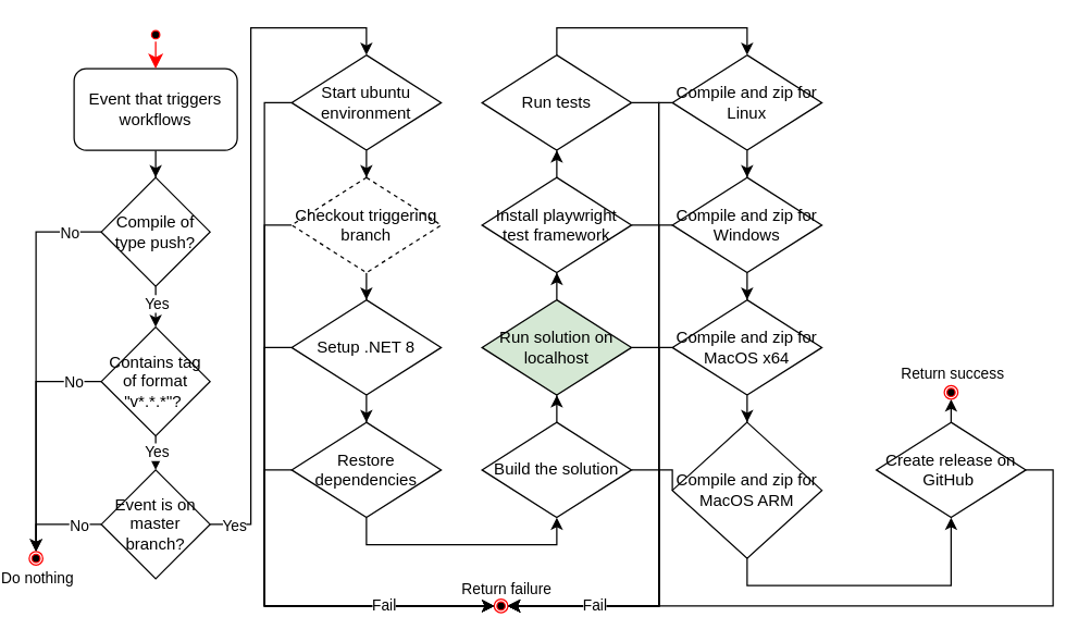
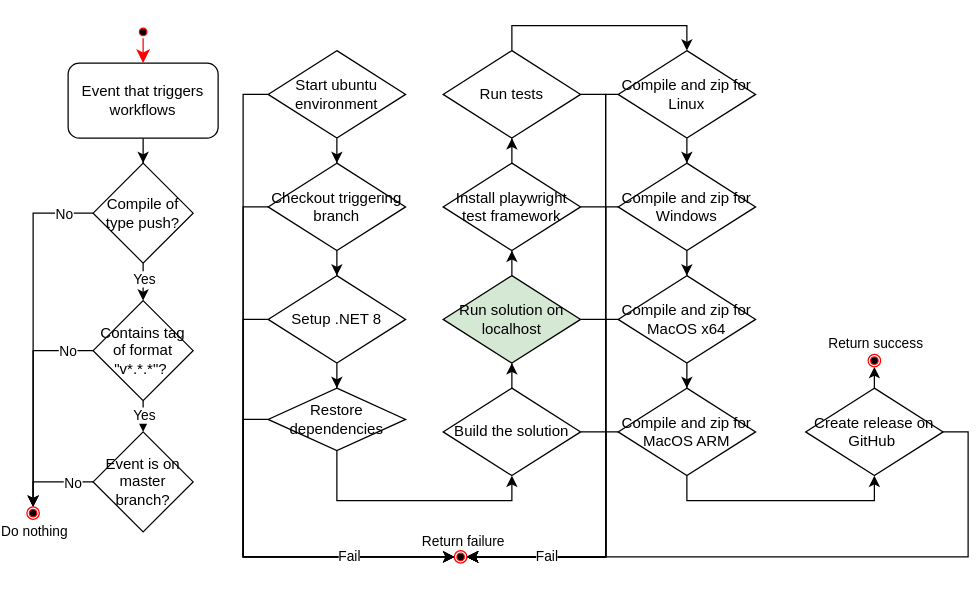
- <mxCell id="19" value="Checkout triggering branch" style="rhombus;whiteSpace=wrap;html=1;dashed=1;" vertex="1" parent="1"><mxGeometry x="213" y="130" width="110" height="70" as="geometry" /></mxCell>
+ <mxCell id="19" value="Checkout triggering branch" style="rhombus;whiteSpace=wrap;html=1;" vertex="1" parent="1"><mxGeometry x="213" y="130" width="110" height="70" as="geometry" /></mxCell>
- <mxCell id="65" style="edgeStyle=orthogonalEdgeStyle;rounded=0;orthogonalLoop=1;jettySize=auto;html=1;exitX=1;exitY=0.5;exitDx=0;exitDy=0;entryX=0.5;entryY=0;entryDx=0;entryDy=0;" edge="1" parent="1" source="67" target="16"><mxGeometry relative="1" as="geometry" /></mxCell>
- <mxCell id="66" value="Yes" style="edgeLabel;html=1;align=center;verticalAlign=middle;resizable=0;points=[];" vertex="1" connectable="0" parent="65"><mxGeometry x="-0.922" relative="1" as="geometry"><mxPoint x="-2" as="offset" /></mxGeometry></mxCell>
- <mxCell id="32" value="Restore dependencies" style="rhombus;whiteSpace=wrap;html=1;" vertex="1" parent="1"><mxGeometry x="213" y="310" width="110" height="70" as="geometry" /></mxCell>
+ <mxCell id="32" value="Restore dependencies" style="rhombus;whiteSpace=wrap;html=1;" vertex="1" parent="1"><mxGeometry x="213" y="310" width="110" height="50" as="geometry" /></mxCell>
- <mxCell id="57" value="Compile and zip for MacOS ARM" style="rhombus;whiteSpace=wrap;html=1;" vertex="1" parent="1"><mxGeometry x="493" y="310" width="110" height="100" as="geometry" /></mxCell>
+ <mxCell id="57" value="Compile and zip for MacOS ARM" style="rhombus;whiteSpace=wrap;html=1;" vertex="1" parent="1"><mxGeometry x="493" y="310" width="110" height="70" as="geometry" /></mxCell>
